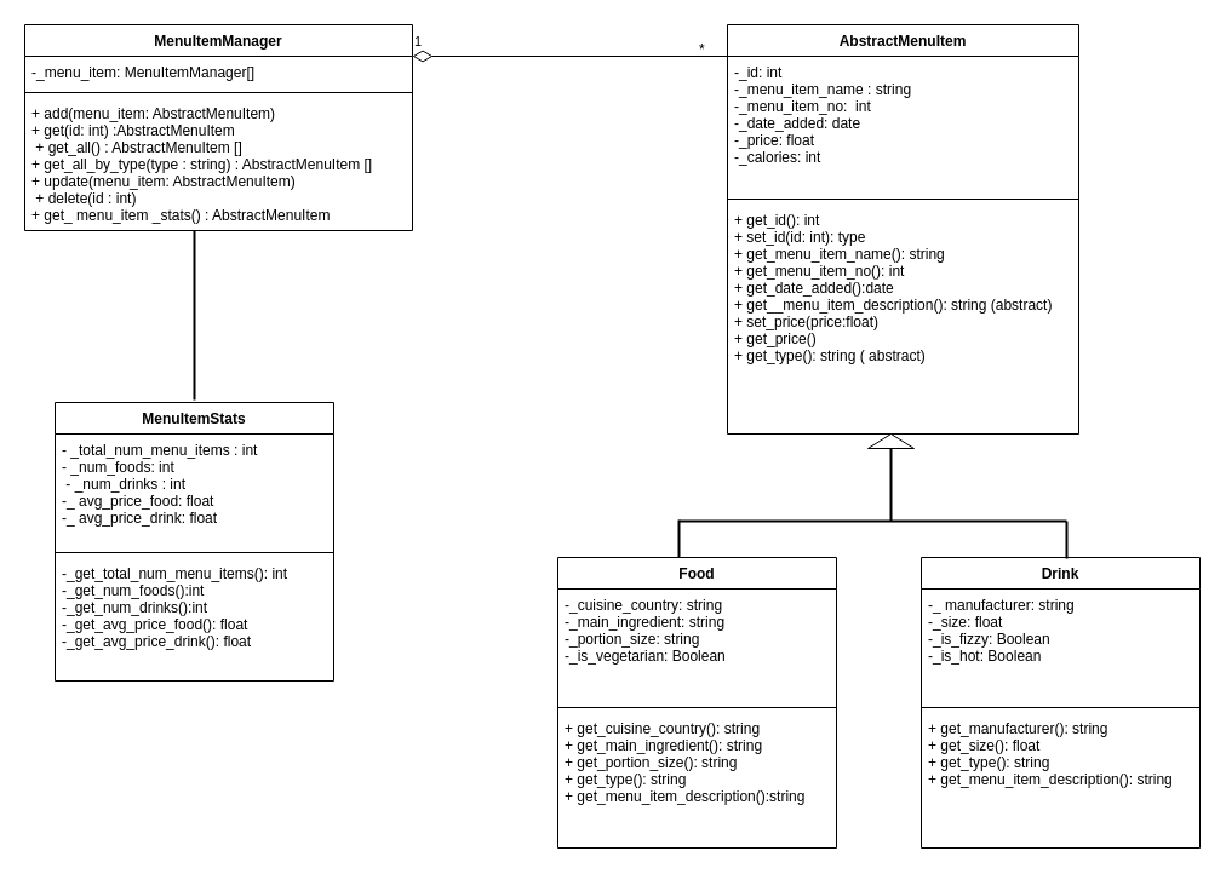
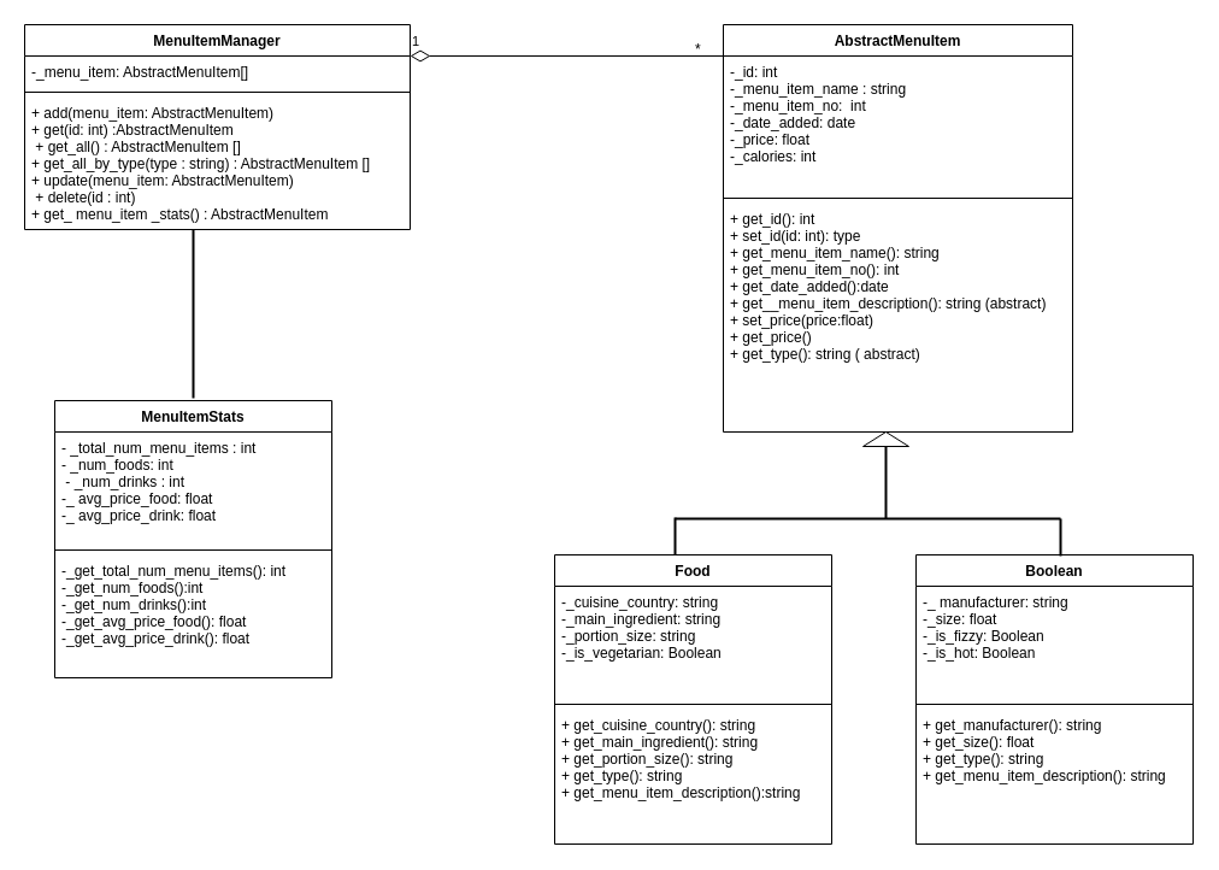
- <mxCell id="15" value="-_menu_item: MenuItemManager[]" style="text;strokeColor=none;fillColor=none;align=left;verticalAlign=top;spacingLeft=4;spacingRight=4;overflow=hidden;rotatable=0;points=[[0,0.5],[1,0.5]];portConstraint=eastwest;" parent="14" vertex="1"><mxGeometry y="26" width="320" height="26" as="geometry" /></mxCell>
+ <mxCell id="15" value="-_menu_item: AbstractMenuItem[]" style="text;strokeColor=none;fillColor=none;align=left;verticalAlign=top;spacingLeft=4;spacingRight=4;overflow=hidden;rotatable=0;points=[[0,0.5],[1,0.5]];portConstraint=eastwest;" parent="14" vertex="1"><mxGeometry y="26" width="320" height="26" as="geometry" /></mxCell>
- <mxCell id="10" value="Drink" style="swimlane;fontStyle=1;align=center;verticalAlign=top;childLayout=stackLayout;horizontal=1;startSize=26;horizontalStack=0;resizeParent=1;resizeParentMax=0;resizeLast=0;collapsible=1;marginBottom=0;" parent="1" vertex="1"><mxGeometry x="760" y="460" width="230" height="240" as="geometry" /></mxCell>
+ <mxCell id="10" value="Boolean" style="swimlane;fontStyle=1;align=center;verticalAlign=top;childLayout=stackLayout;horizontal=1;startSize=26;horizontalStack=0;resizeParent=1;resizeParentMax=0;resizeLast=0;collapsible=1;marginBottom=0;" parent="1" vertex="1"><mxGeometry x="760" y="460" width="230" height="240" as="geometry" /></mxCell>
